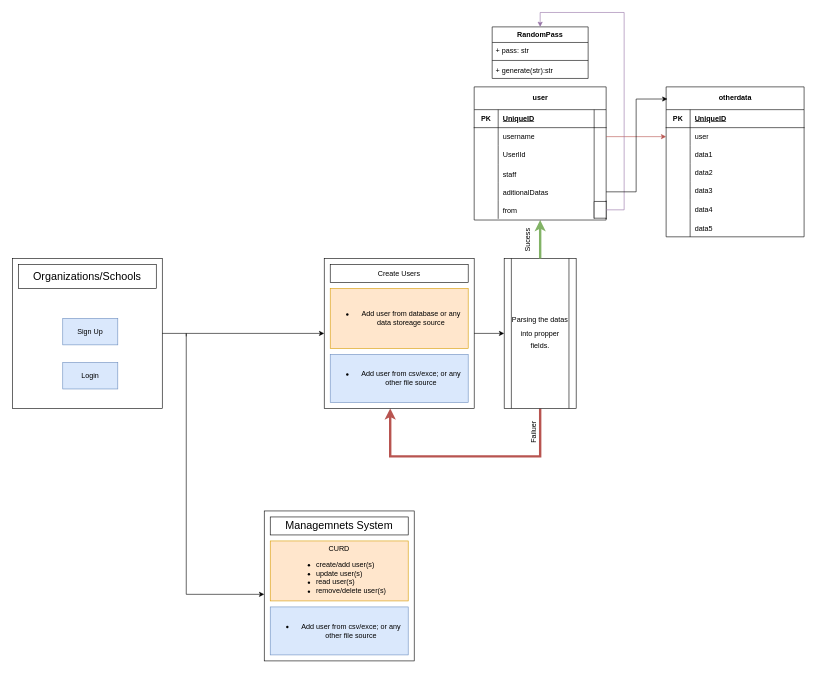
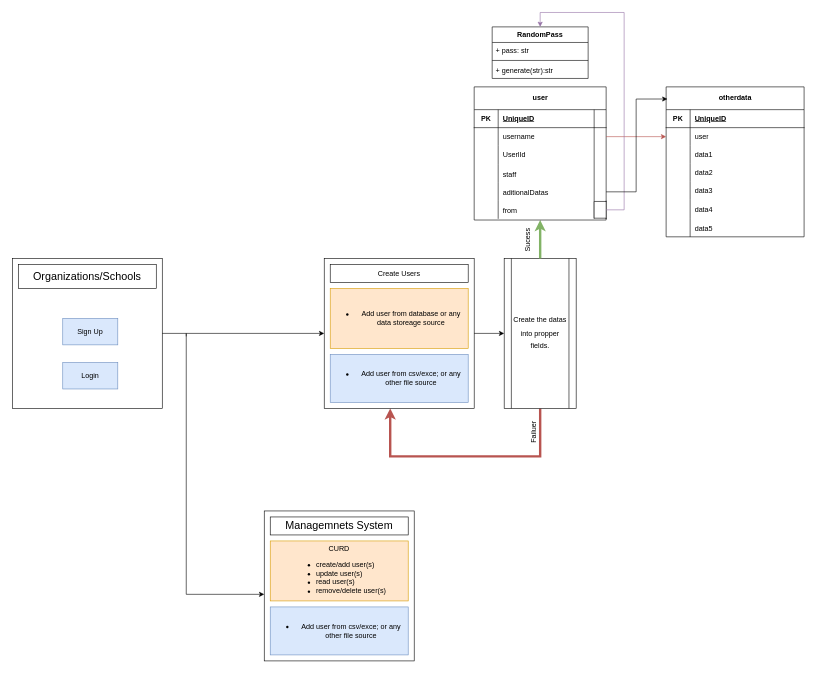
- <mxCell id="9" value="&lt;p style=&quot;line-height: 180%;&quot;&gt;Parsing the datas into propper fields.&lt;/p&gt;" style="shape=process;whiteSpace=wrap;html=1;backgroundOutline=1;" vertex="1" parent="1"><mxGeometry x="840" y="430" width="120" height="250" as="geometry" /></mxCell>
+ <mxCell id="9" value="&lt;p style=&quot;line-height: 180%;&quot;&gt;Create the datas into propper fields.&lt;/p&gt;" style="shape=process;whiteSpace=wrap;html=1;backgroundOutline=1;" vertex="1" parent="1"><mxGeometry x="840" y="430" width="120" height="250" as="geometry" /></mxCell>
